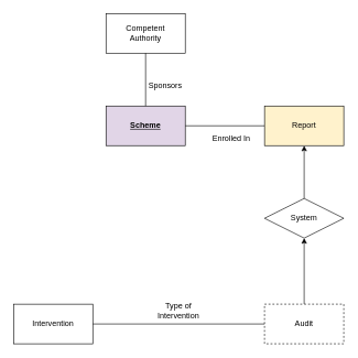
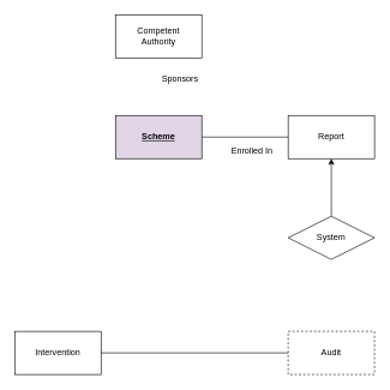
- <mxCell id="13" value="" style="endArrow=none;html=1;entryX=0.5;entryY=1;entryDx=0;entryDy=0;exitX=0.5;exitY=0;exitDx=0;exitDy=0;" parent="1" source="2" target="8" edge="1"><mxGeometry width="50" height="50" relative="1" as="geometry"><mxPoint x="220" y="270" as="sourcePoint" /><mxPoint x="270" y="220" as="targetPoint" /></mxGeometry></mxCell>
- <mxCell id="14" value="Sponsors" style="text;html=1;strokeColor=none;fillColor=none;align=center;verticalAlign=middle;whiteSpace=wrap;rounded=0;" parent="1" vertex="1"><mxGeometry x="230" y="120" width="40" height="20" as="geometry" /></mxCell>
+ <mxCell id="14" value="Sponsors" style="text;html=1;strokeColor=none;fillColor=none;align=center;verticalAlign=middle;whiteSpace=wrap;rounded=0;" parent="1" vertex="1"><mxGeometry x="230" y="100" width="40" height="20" as="geometry" /></mxCell>
- <mxCell id="16" value="Report" style="rounded=0;whiteSpace=wrap;html=1;fillColor=#fff2cc;" vertex="1" parent="1"><mxGeometry x="400" y="160" width="120" height="60" as="geometry" /></mxCell>
+ <mxCell id="16" value="Report" style="rounded=0;whiteSpace=wrap;html=1;" vertex="1" parent="1"><mxGeometry x="400" y="160" width="120" height="60" as="geometry" /></mxCell>
- <mxCell id="4" style="edgeStyle=orthogonalEdgeStyle;rounded=0;orthogonalLoop=1;jettySize=auto;html=1;exitX=0.5;exitY=0;exitDx=0;exitDy=0;entryX=0.5;entryY=1;entryDx=0;entryDy=0;" edge="1" parent="1" source="5" target="7"><mxGeometry relative="1" as="geometry" /></mxCell>
- <mxCell id="15" value="Type of Intervention" style="text;html=1;strokeColor=none;fillColor=none;align=center;verticalAlign=middle;whiteSpace=wrap;rounded=0;" vertex="1" parent="1"><mxGeometry x="250" y="460" width="40" height="20" as="geometry" /></mxCell>
